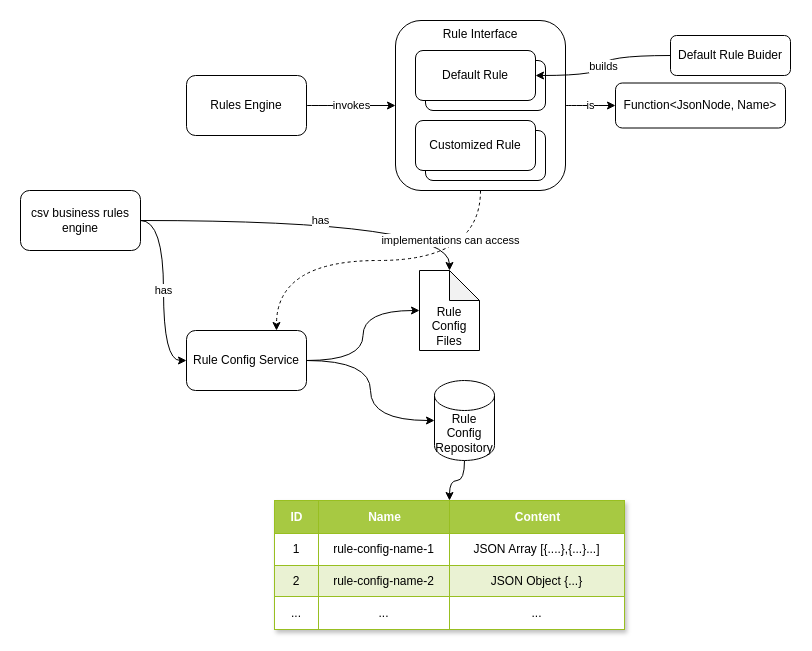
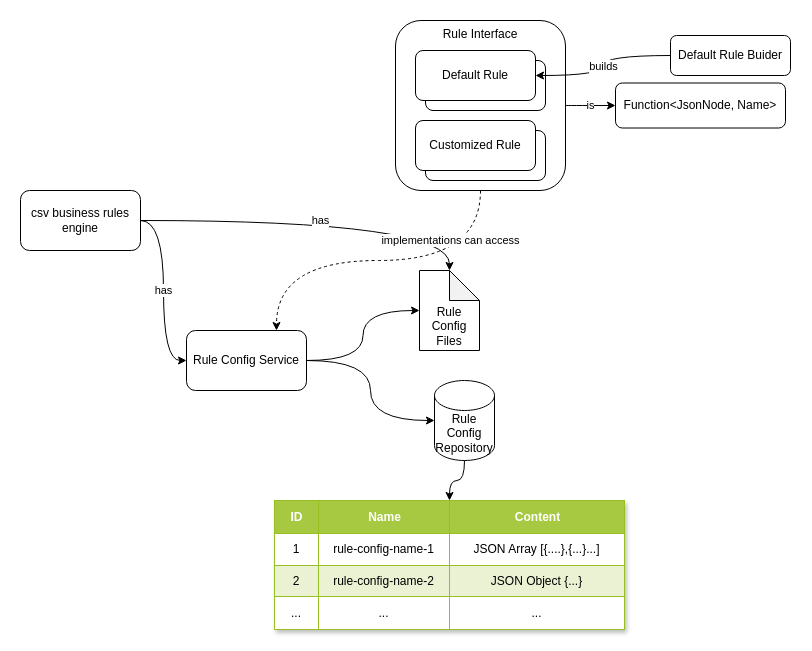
- <mxCell id="6" value="Rules Engine" style="rounded=1;whiteSpace=wrap;html=1;" parent="1" vertex="1"><mxGeometry x="186" y="75" width="120" height="60" as="geometry" /></mxCell>
- <mxCell id="5" value="invokes" style="edgeStyle=orthogonalEdgeStyle;curved=1;rounded=0;orthogonalLoop=1;jettySize=auto;html=1;entryX=0;entryY=0.5;entryDx=0;entryDy=0;exitX=1;exitY=0.5;exitDx=0;exitDy=0;" parent="1" source="6" target="33" edge="1"><mxGeometry relative="1" as="geometry"><mxPoint x="341" y="105" as="sourcePoint" /></mxGeometry></mxCell>
